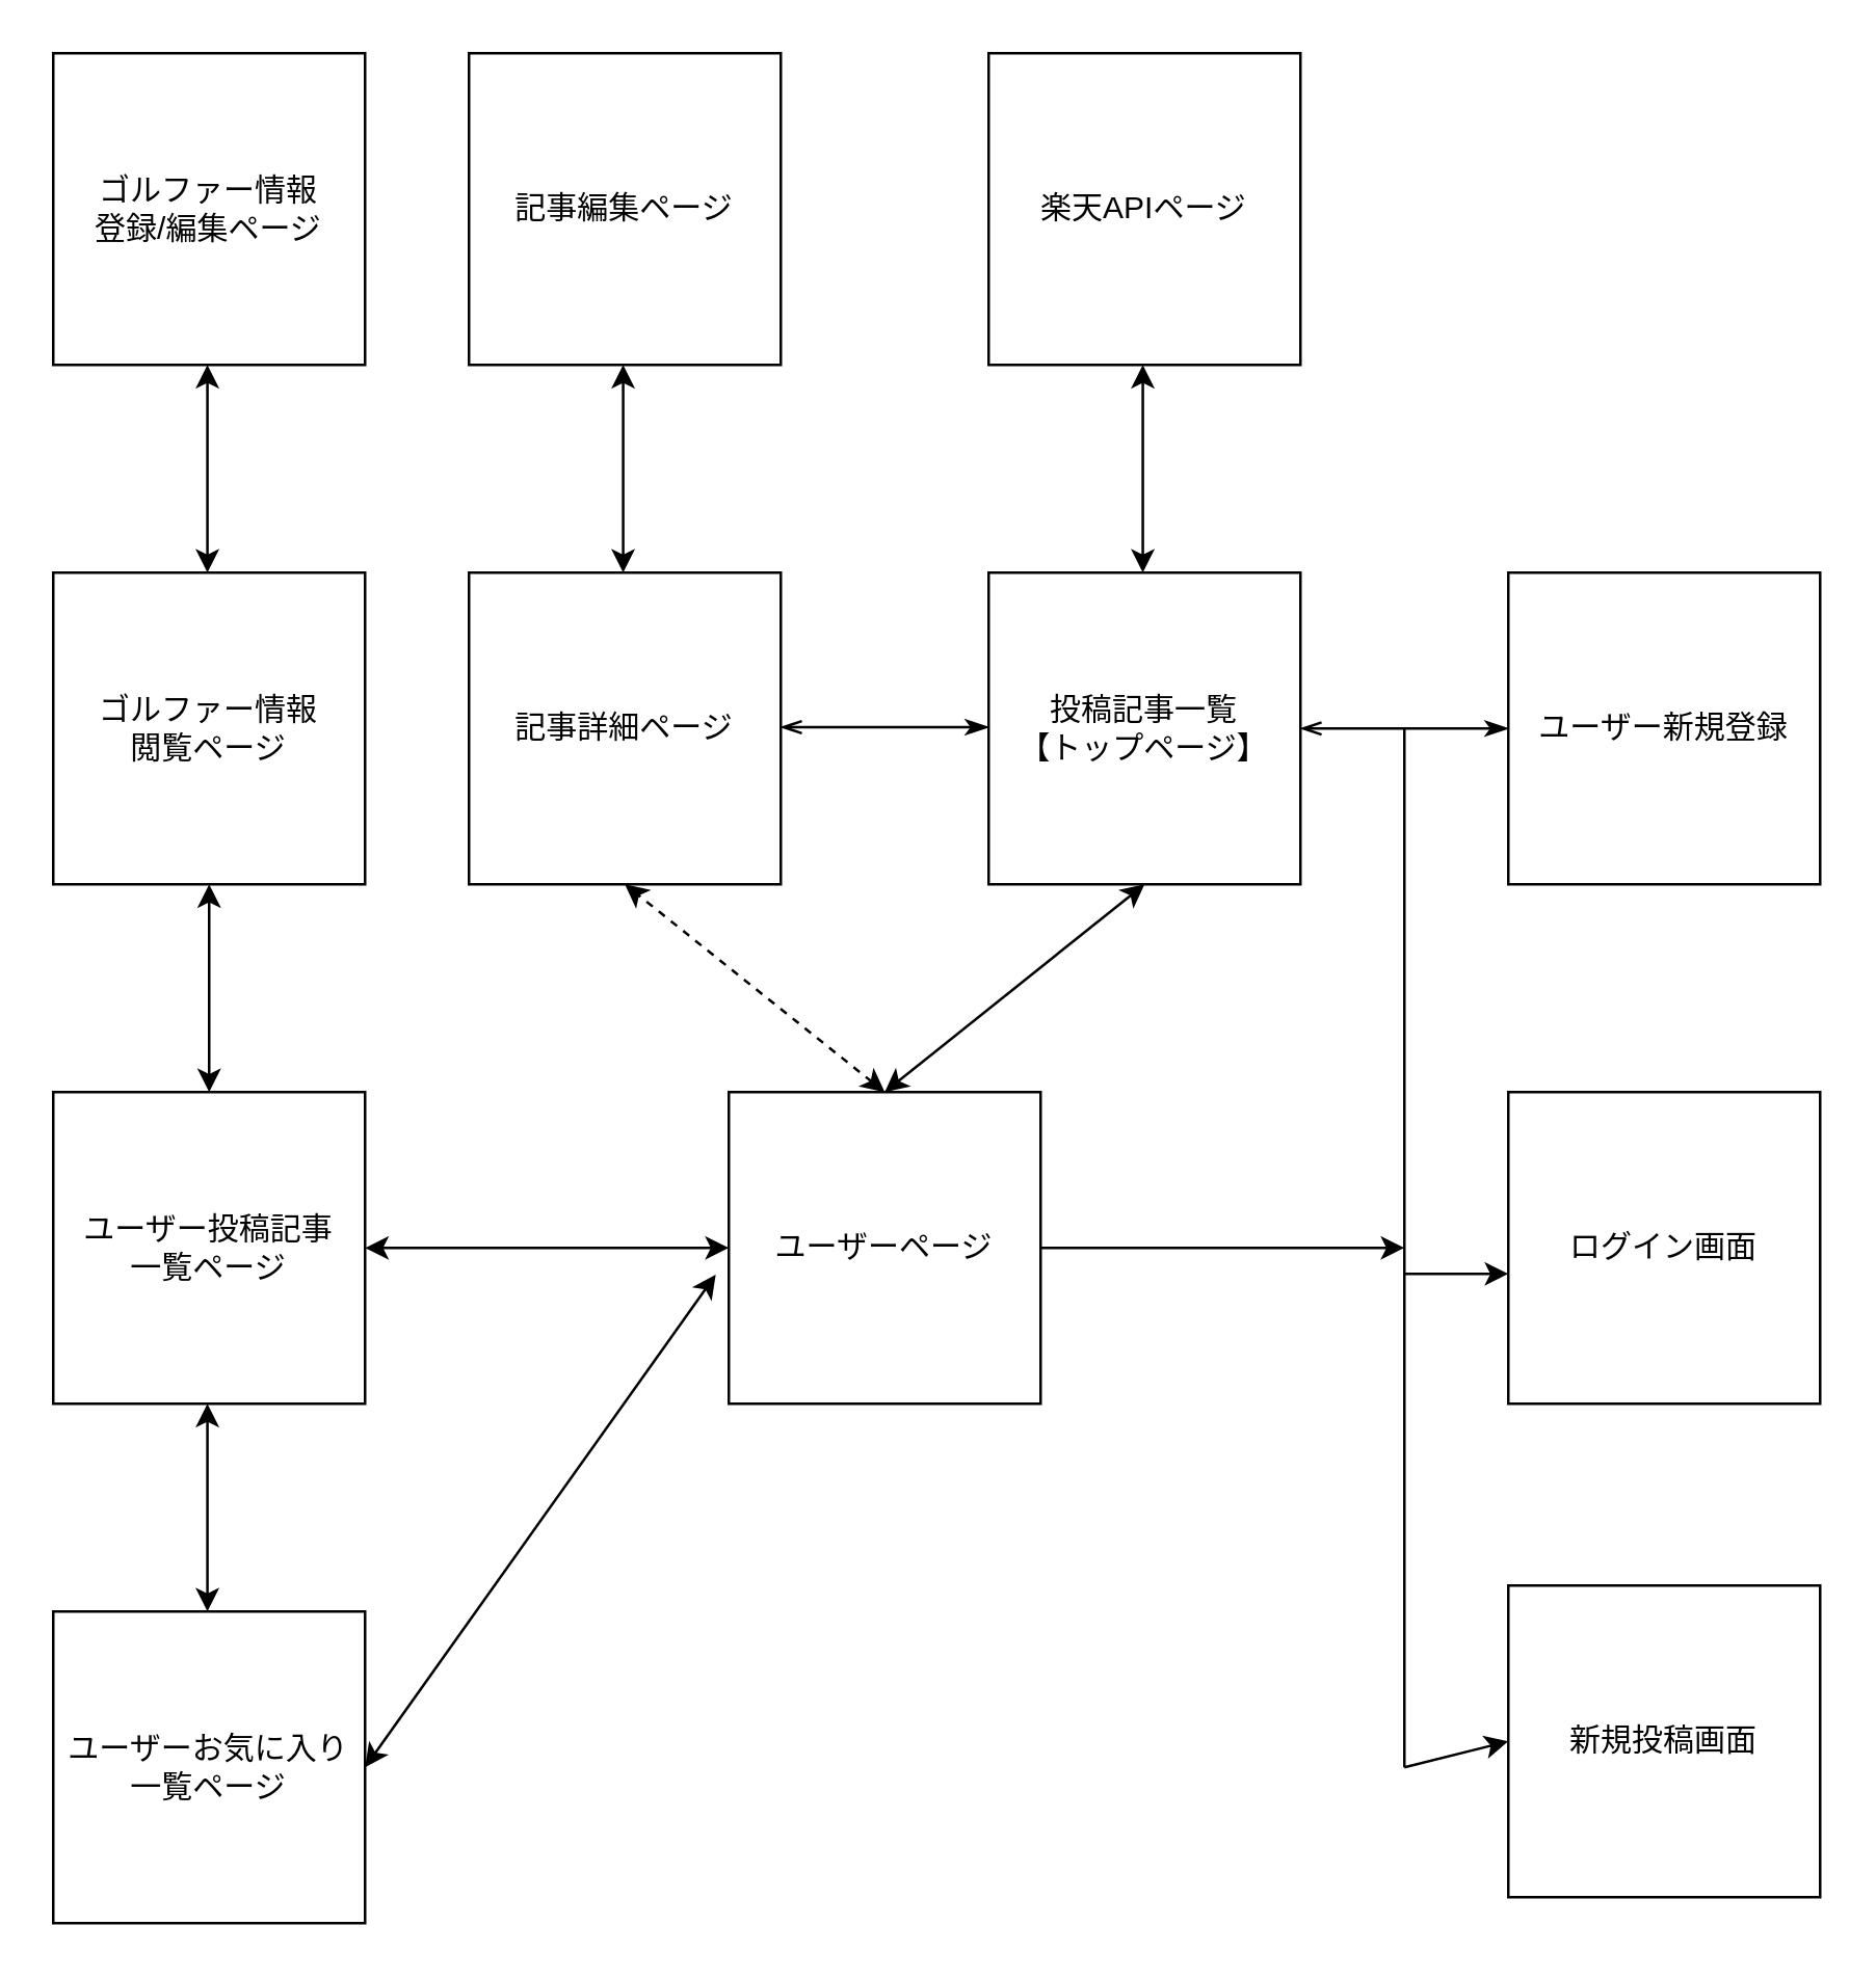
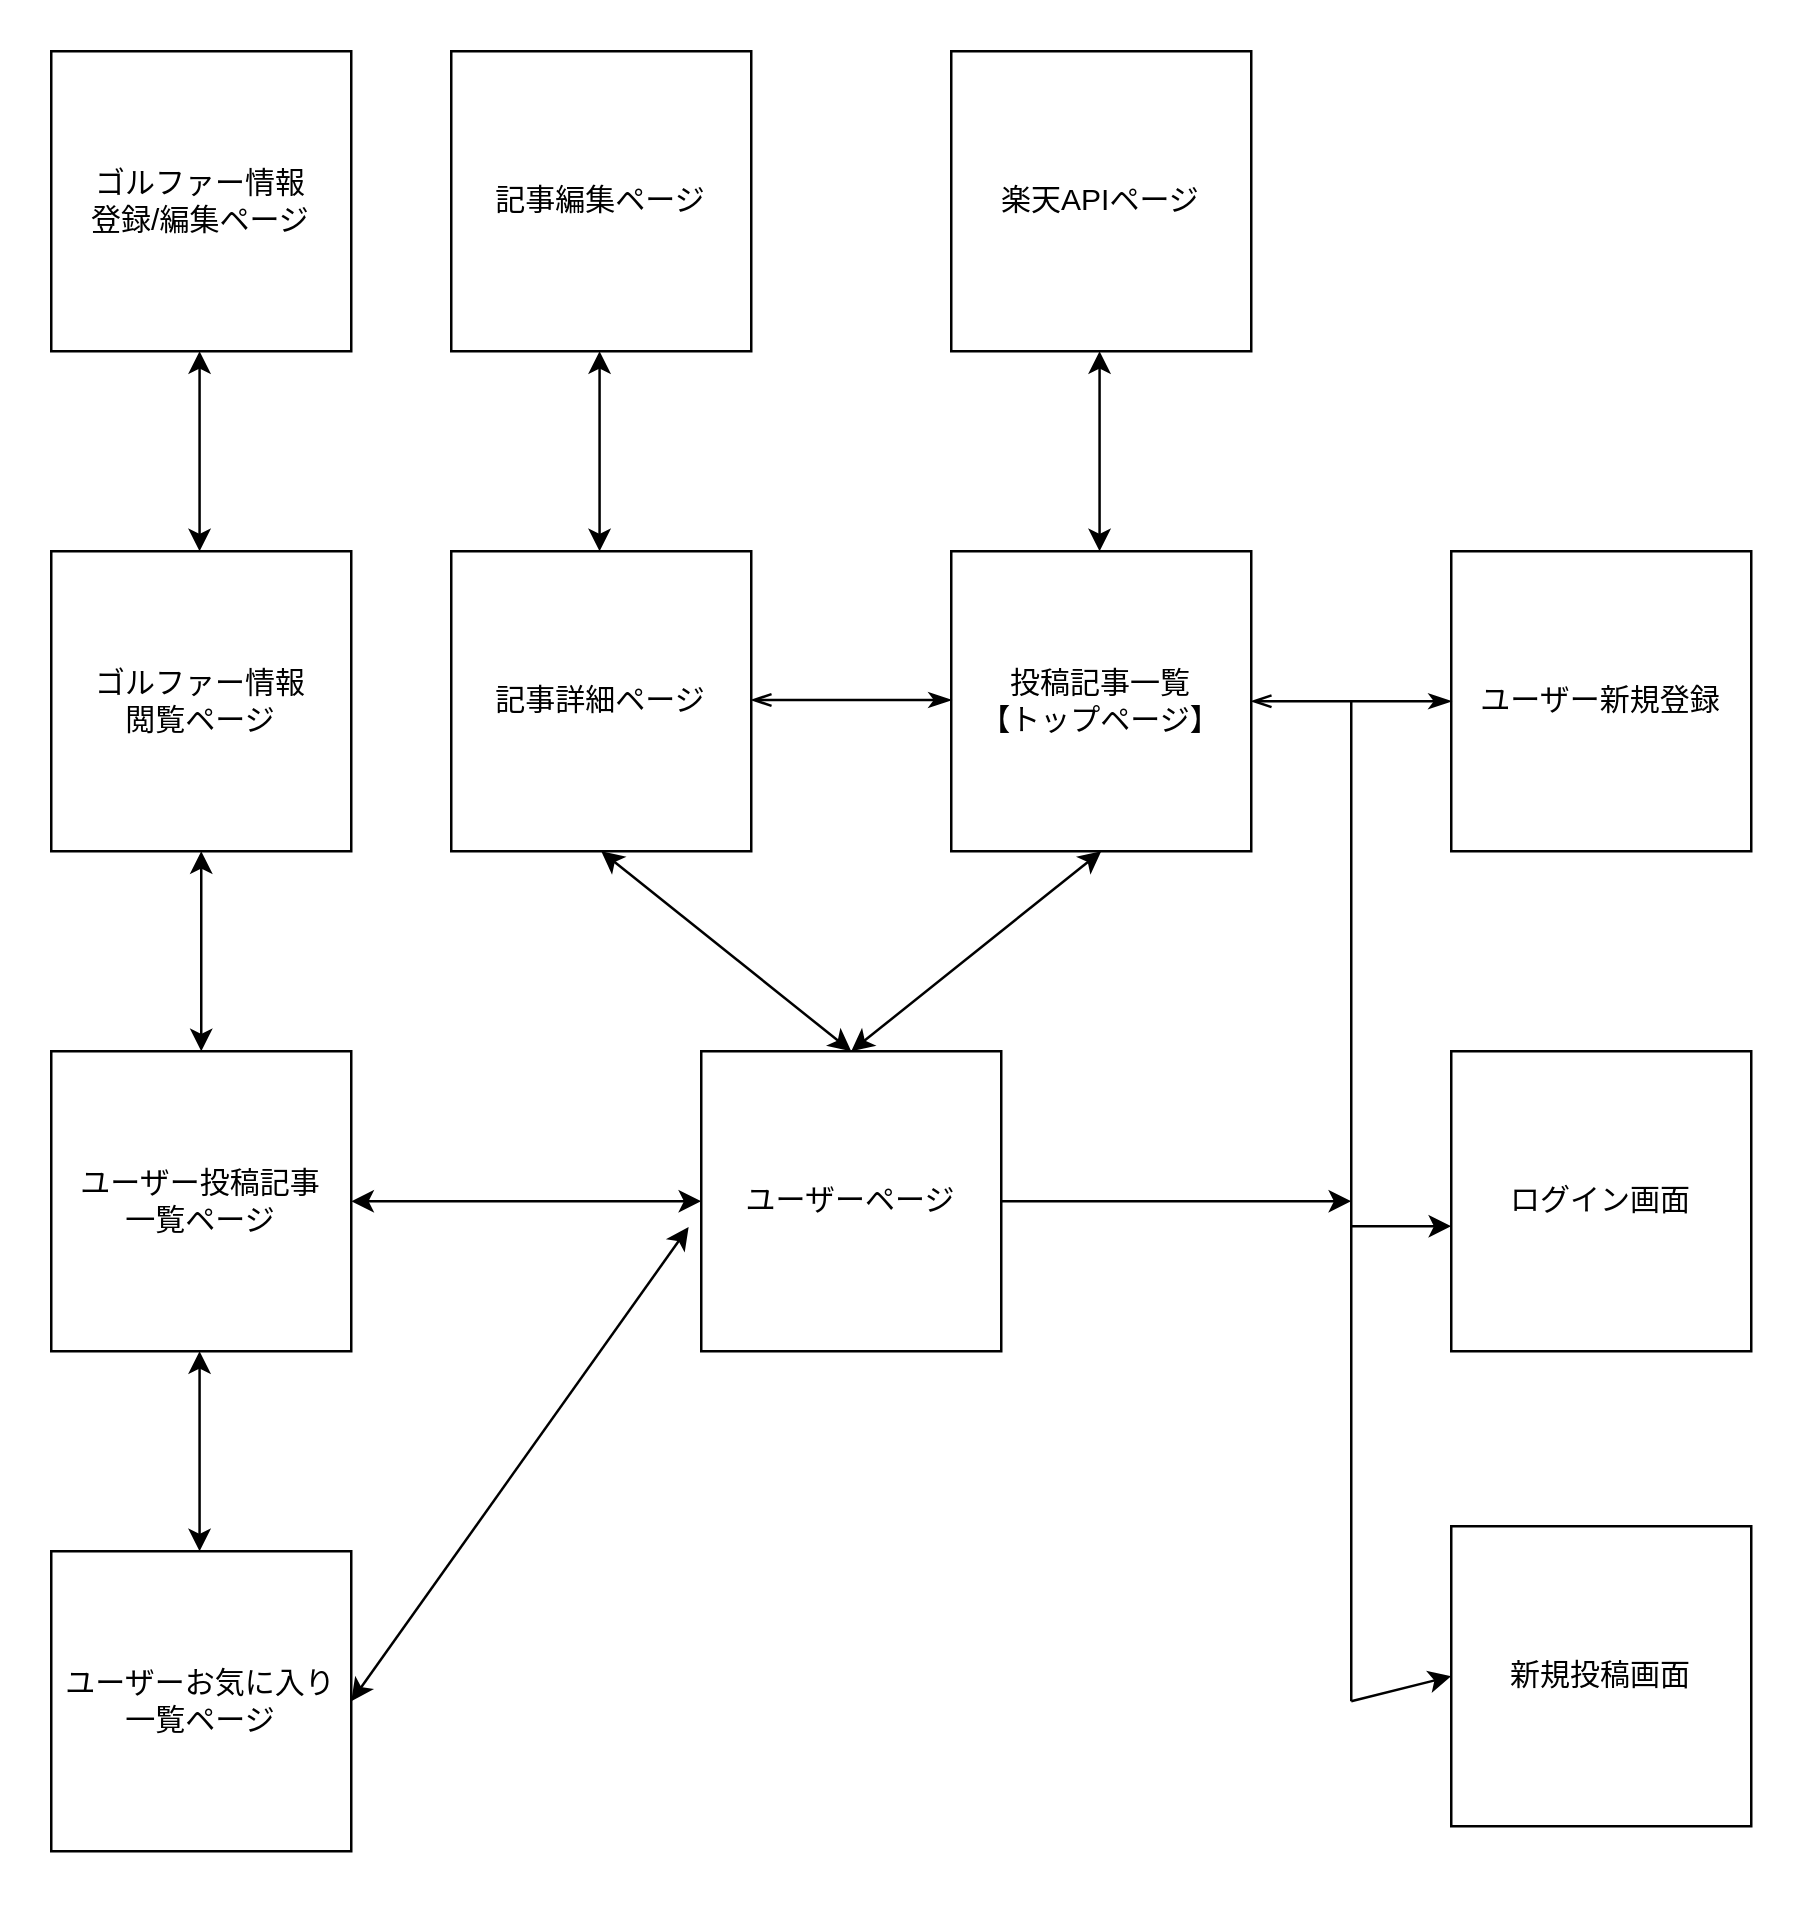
- <mxCell id="13" value="" style="endArrow=classic;startArrow=classic;html=1;entryX=0.5;entryY=1;entryDx=0;entryDy=0;exitX=0.5;exitY=0;exitDx=0;exitDy=0;dashed=1;" edge="1" parent="1" source="12" target="10"><mxGeometry width="50" height="50" relative="1" as="geometry"><mxPoint x="360" y="550" as="sourcePoint" /><mxPoint x="410" y="500" as="targetPoint" /></mxGeometry></mxCell>
+ <mxCell id="13" value="" style="endArrow=classic;startArrow=classic;html=1;entryX=0.5;entryY=1;entryDx=0;entryDy=0;exitX=0.5;exitY=0;exitDx=0;exitDy=0;" edge="1" parent="1" source="12" target="10"><mxGeometry width="50" height="50" relative="1" as="geometry"><mxPoint x="360" y="550" as="sourcePoint" /><mxPoint x="410" y="500" as="targetPoint" /></mxGeometry></mxCell>
